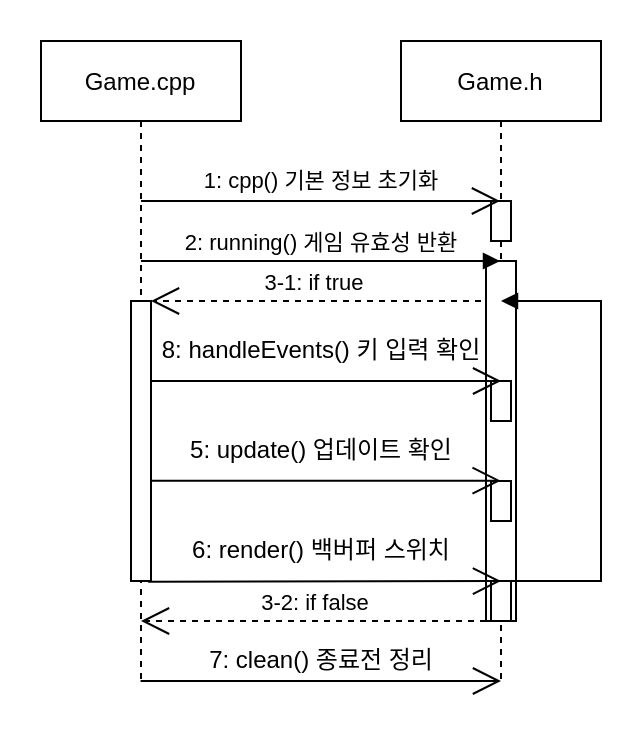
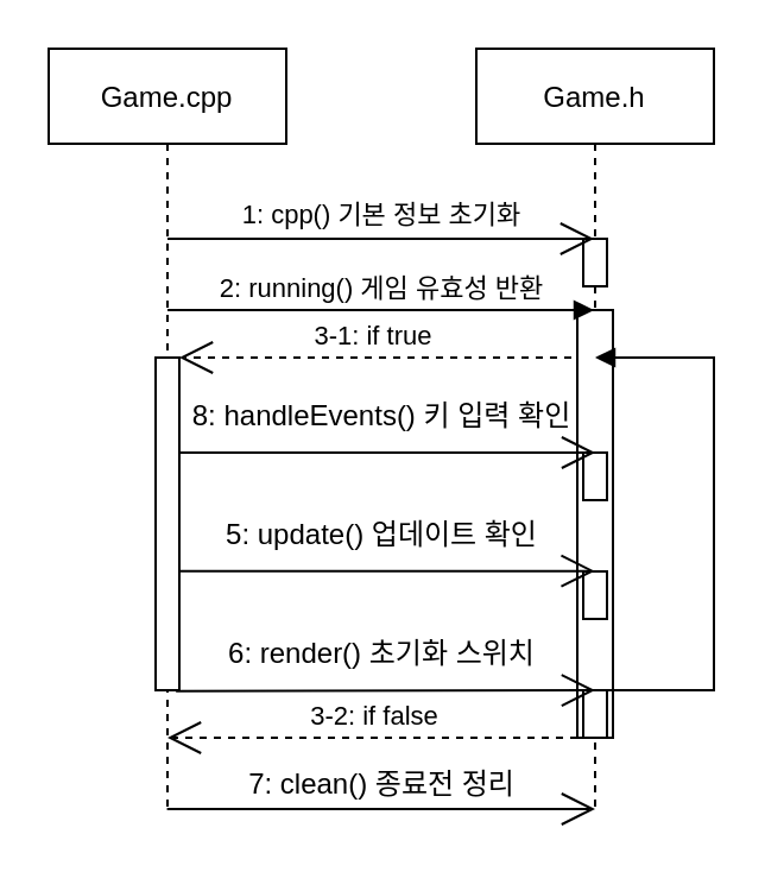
- <mxCell id="13" value="6: render() 백버퍼 스위치" style="text;html=1;align=center;verticalAlign=middle;resizable=0;points=[];autosize=1;strokeColor=none;fillColor=none;" vertex="1" parent="4"><mxGeometry x="-120" y="240" width="160" height="30" as="geometry" /></mxCell>
+ <mxCell id="13" value="6: render() 초기화 스위치" style="text;html=1;align=center;verticalAlign=middle;resizable=0;points=[];autosize=1;strokeColor=none;fillColor=none;" vertex="1" parent="4"><mxGeometry x="-120" y="240" width="160" height="30" as="geometry" /></mxCell>
